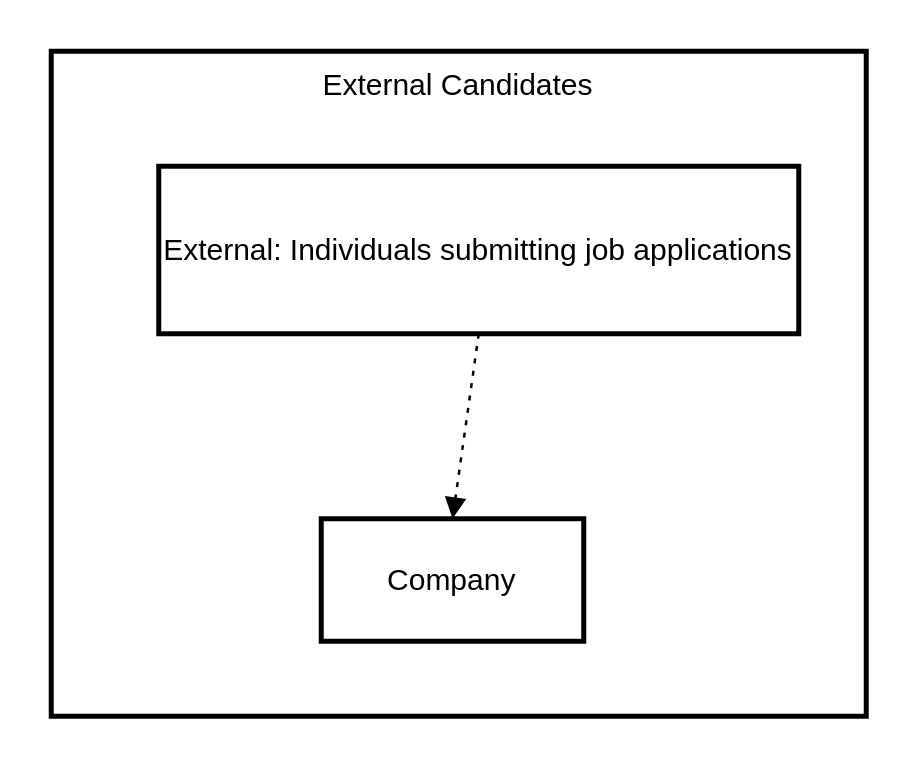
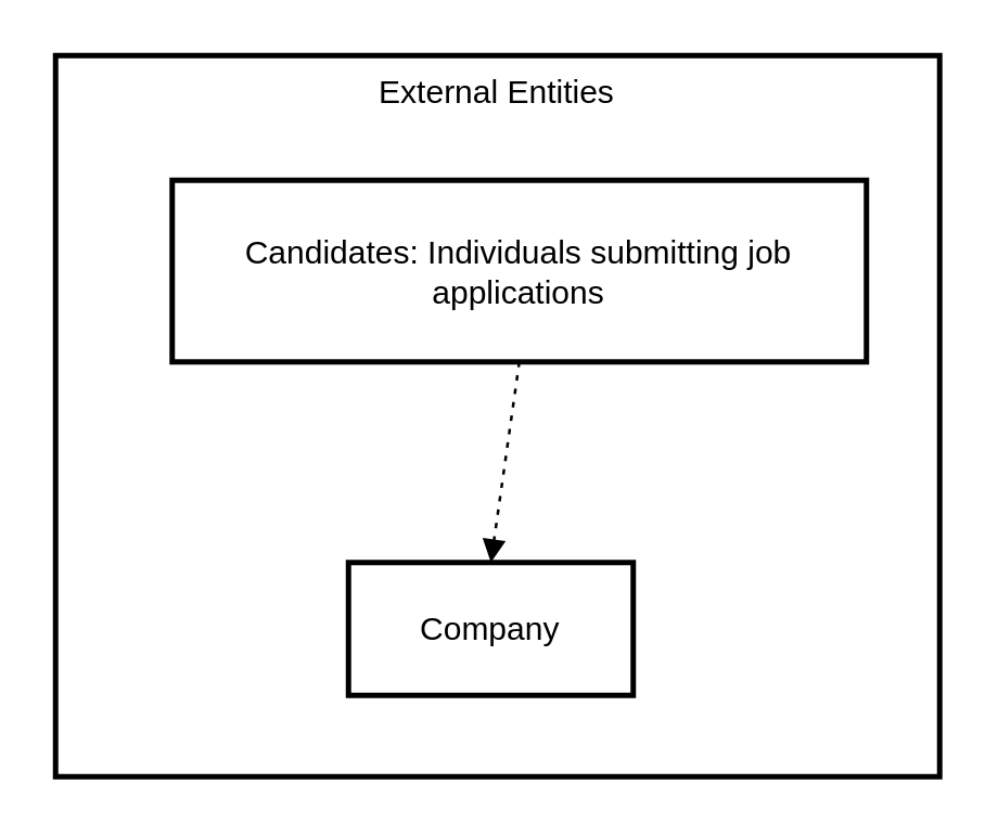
- <mxCell id="2" value="External Candidates" style="whiteSpace=wrap;strokeWidth=2;verticalAlign=top;" vertex="1" parent="1"><mxGeometry x="20" y="20" width="326" height="266" as="geometry" /></mxCell>
+ <mxCell id="2" value="External Entities" style="whiteSpace=wrap;strokeWidth=2;verticalAlign=top;" vertex="1" parent="1"><mxGeometry x="20" y="20" width="326" height="266" as="geometry" /></mxCell>
- <mxCell id="3" value="External: Individuals submitting job applications" style="whiteSpace=wrap;strokeWidth=2;" vertex="1" parent="2"><mxGeometry x="43" y="46" width="256" height="67" as="geometry" /></mxCell>
+ <mxCell id="3" value="Candidates: Individuals submitting job applications" style="whiteSpace=wrap;strokeWidth=2;" vertex="1" parent="2"><mxGeometry x="43" y="46" width="256" height="67" as="geometry" /></mxCell>
